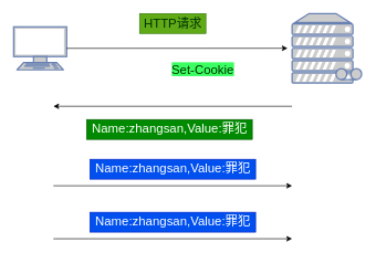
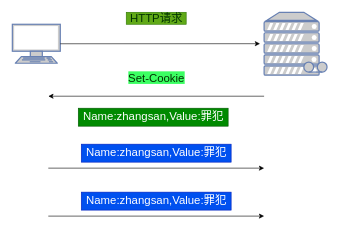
- <mxCell id="5" value="&lt;span style=&quot;font-size: 19px&quot;&gt;&lt;font color=&quot;#003300&quot;&gt;HTTP请求&lt;/font&gt;&lt;/span&gt;" style="text;html=1;align=center;verticalAlign=middle;resizable=0;points=[];autosize=1;strokeColor=#2D7600;fillColor=#60a917;fontColor=#ffffff;" vertex="1" parent="1"><mxGeometry x="210" y="20" width="100" height="30" as="geometry" /></mxCell>
+ <mxCell id="5" value="&lt;span style=&quot;font-size: 19px&quot;&gt;&lt;font color=&quot;#003300&quot;&gt;HTTP请求&lt;/font&gt;&lt;/span&gt;" style="text;html=1;align=center;verticalAlign=middle;resizable=0;points=[];autosize=1;strokeColor=#2D7600;fillColor=#60a917;fontColor=#ffffff;" vertex="1" parent="1"><mxGeometry x="210" y="20" width="100" height="20" as="geometry" /></mxCell>
- <mxCell id="7" value="&lt;span style=&quot;background-color: rgb(59 , 255 , 98)&quot;&gt;Set-Cookie&lt;/span&gt;" style="text;html=1;align=center;verticalAlign=middle;resizable=0;points=[];autosize=1;strokeColor=none;fillColor=none;fontSize=19;fontColor=#003300;" vertex="1" parent="1"><mxGeometry x="250" y="90" width="110" height="30" as="geometry" /></mxCell>
+ <mxCell id="7" value="&lt;span style=&quot;background-color: rgb(59 , 255 , 98)&quot;&gt;Set-Cookie&lt;/span&gt;" style="text;html=1;align=center;verticalAlign=middle;resizable=0;points=[];autosize=1;strokeColor=none;fillColor=none;fontSize=19;fontColor=#003300;" vertex="1" parent="1"><mxGeometry x="205" y="115" width="110" height="30" as="geometry" /></mxCell>
